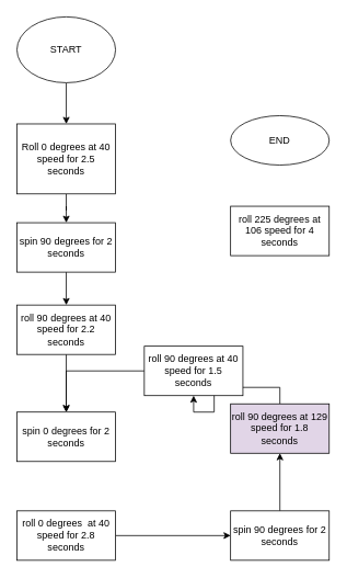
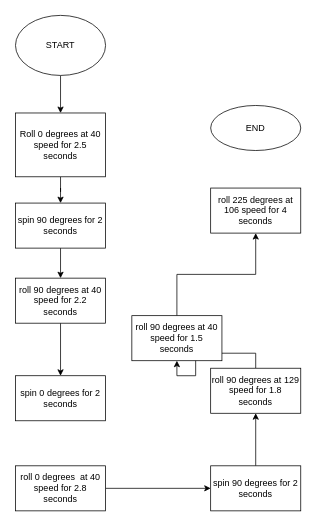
- <mxCell id="17" value="" style="edgeStyle=orthogonalEdgeStyle;rounded=0;orthogonalLoop=1;jettySize=auto;html=1;" edge="1" parent="1" source="18" target="10"><mxGeometry relative="1" as="geometry" /></mxCell>
+ <mxCell id="17" value="" style="edgeStyle=orthogonalEdgeStyle;rounded=0;orthogonalLoop=1;jettySize=auto;html=1;" edge="1" parent="1" source="18" target="19"><mxGeometry relative="1" as="geometry" /></mxCell>
- <mxCell id="16" value="roll 90 degrees at 129 speed for 1.8 seconds" style="whiteSpace=wrap;html=1;fillColor=#e1d5e7;" vertex="1" parent="1"><mxGeometry x="280" y="490" width="120" height="60" as="geometry" /></mxCell>
+ <mxCell id="16" value="roll 90 degrees at 129 speed for 1.8 seconds" style="whiteSpace=wrap;html=1;" vertex="1" parent="1"><mxGeometry x="280" y="490" width="120" height="60" as="geometry" /></mxCell>
